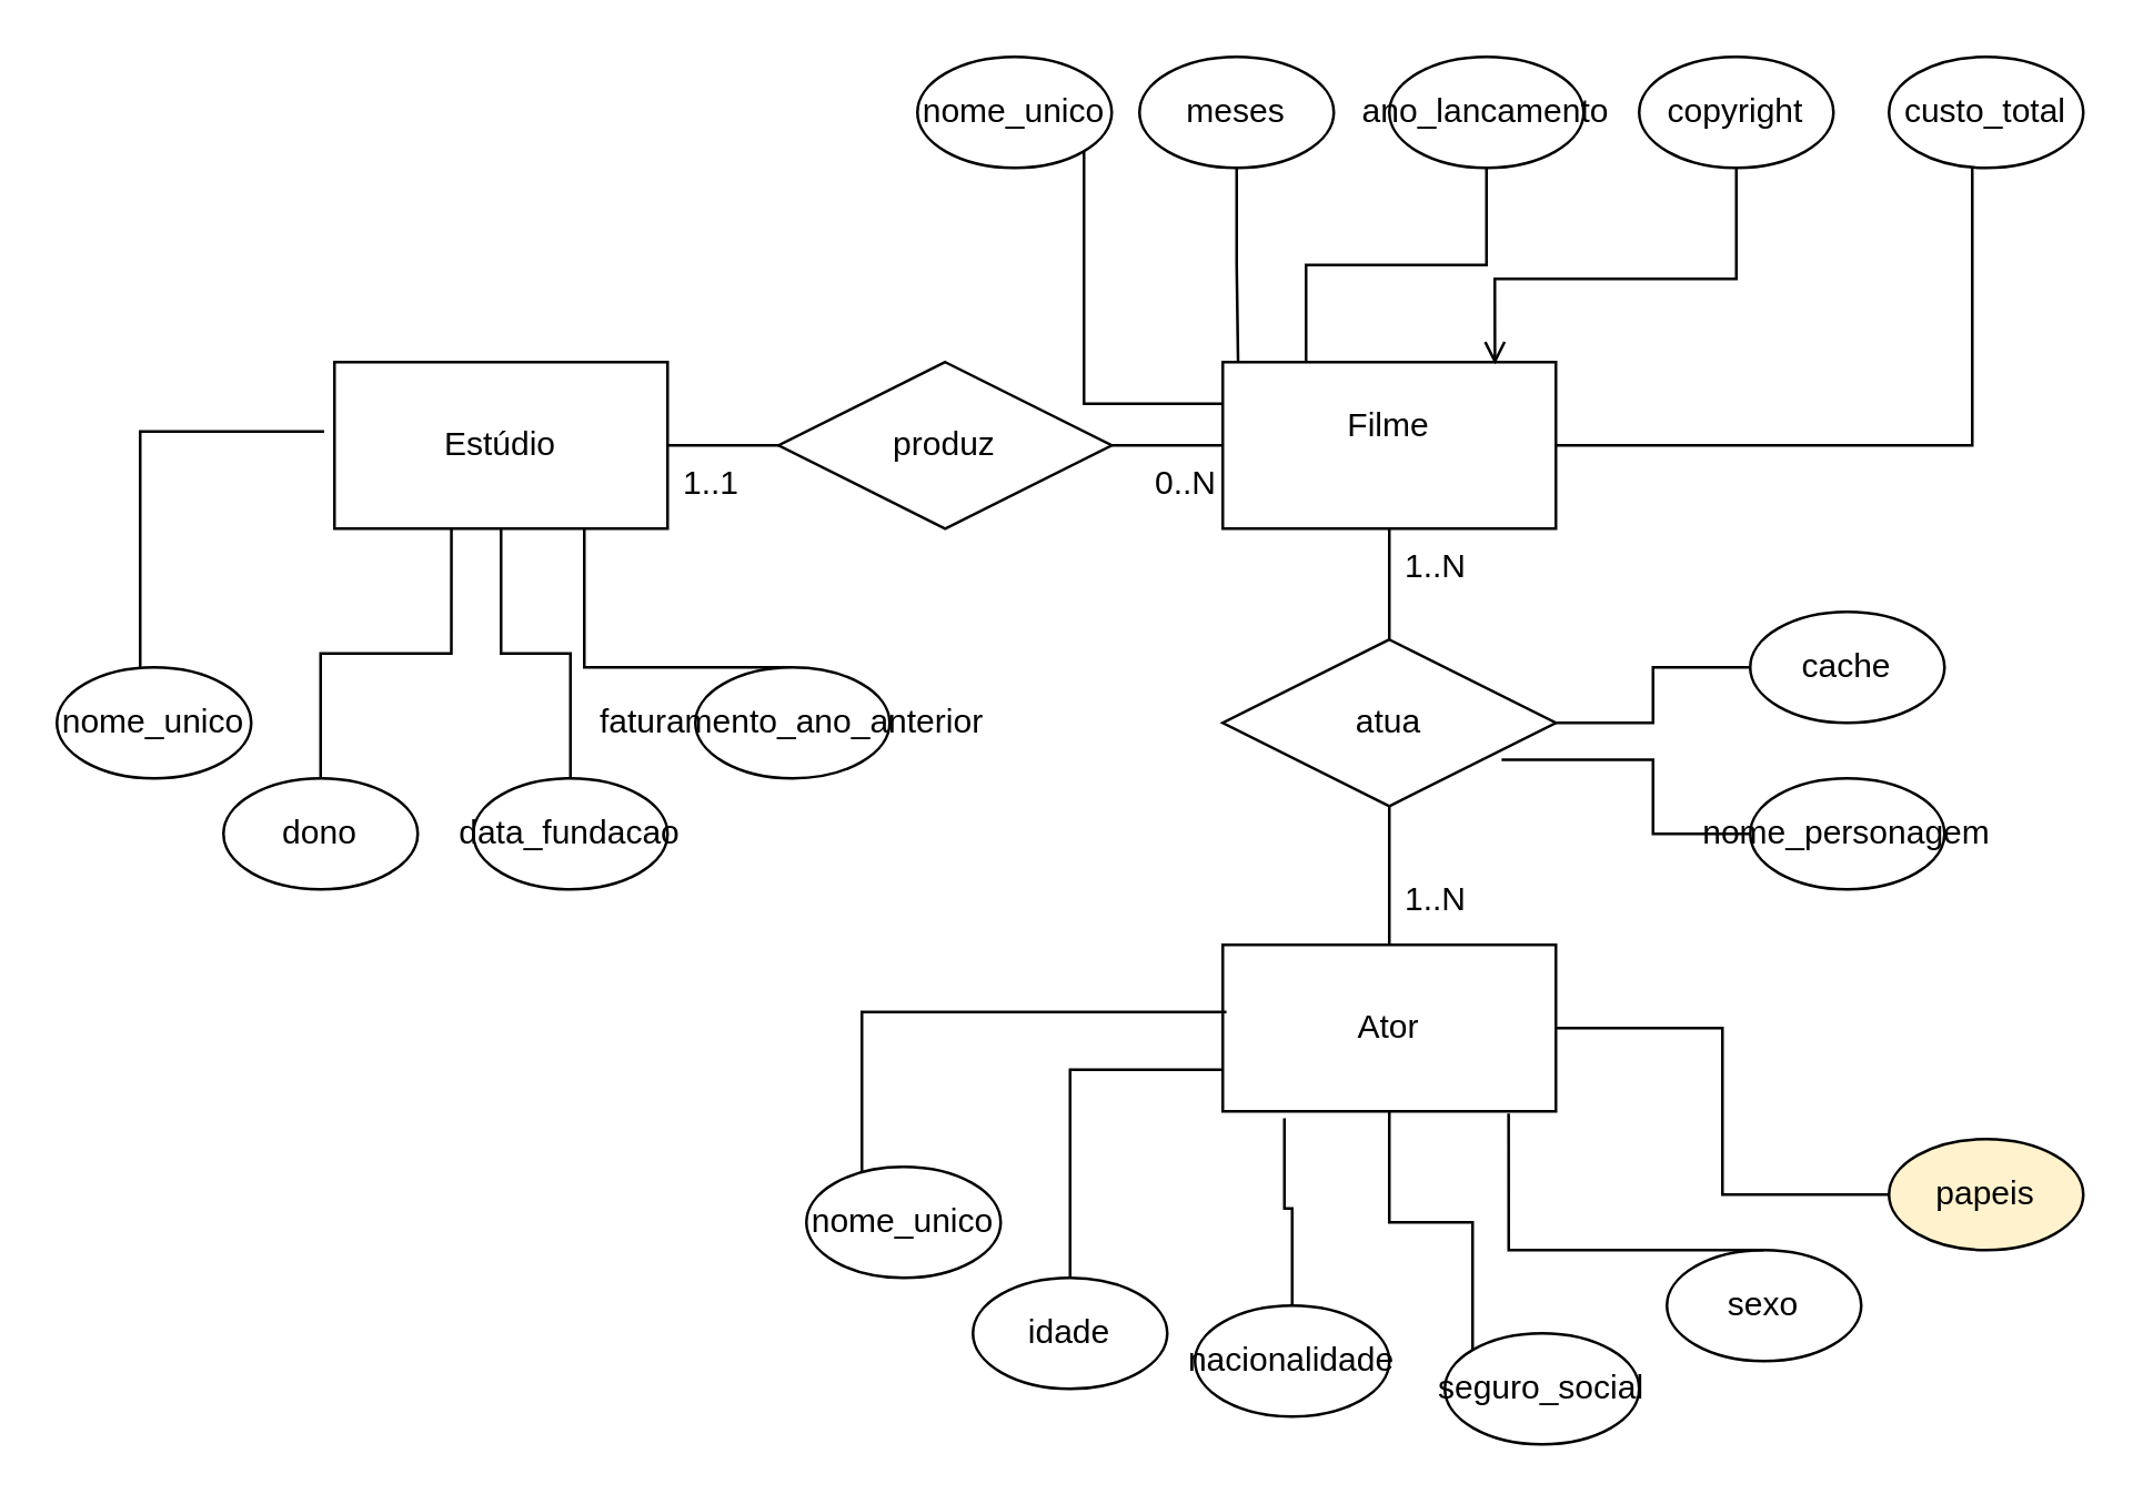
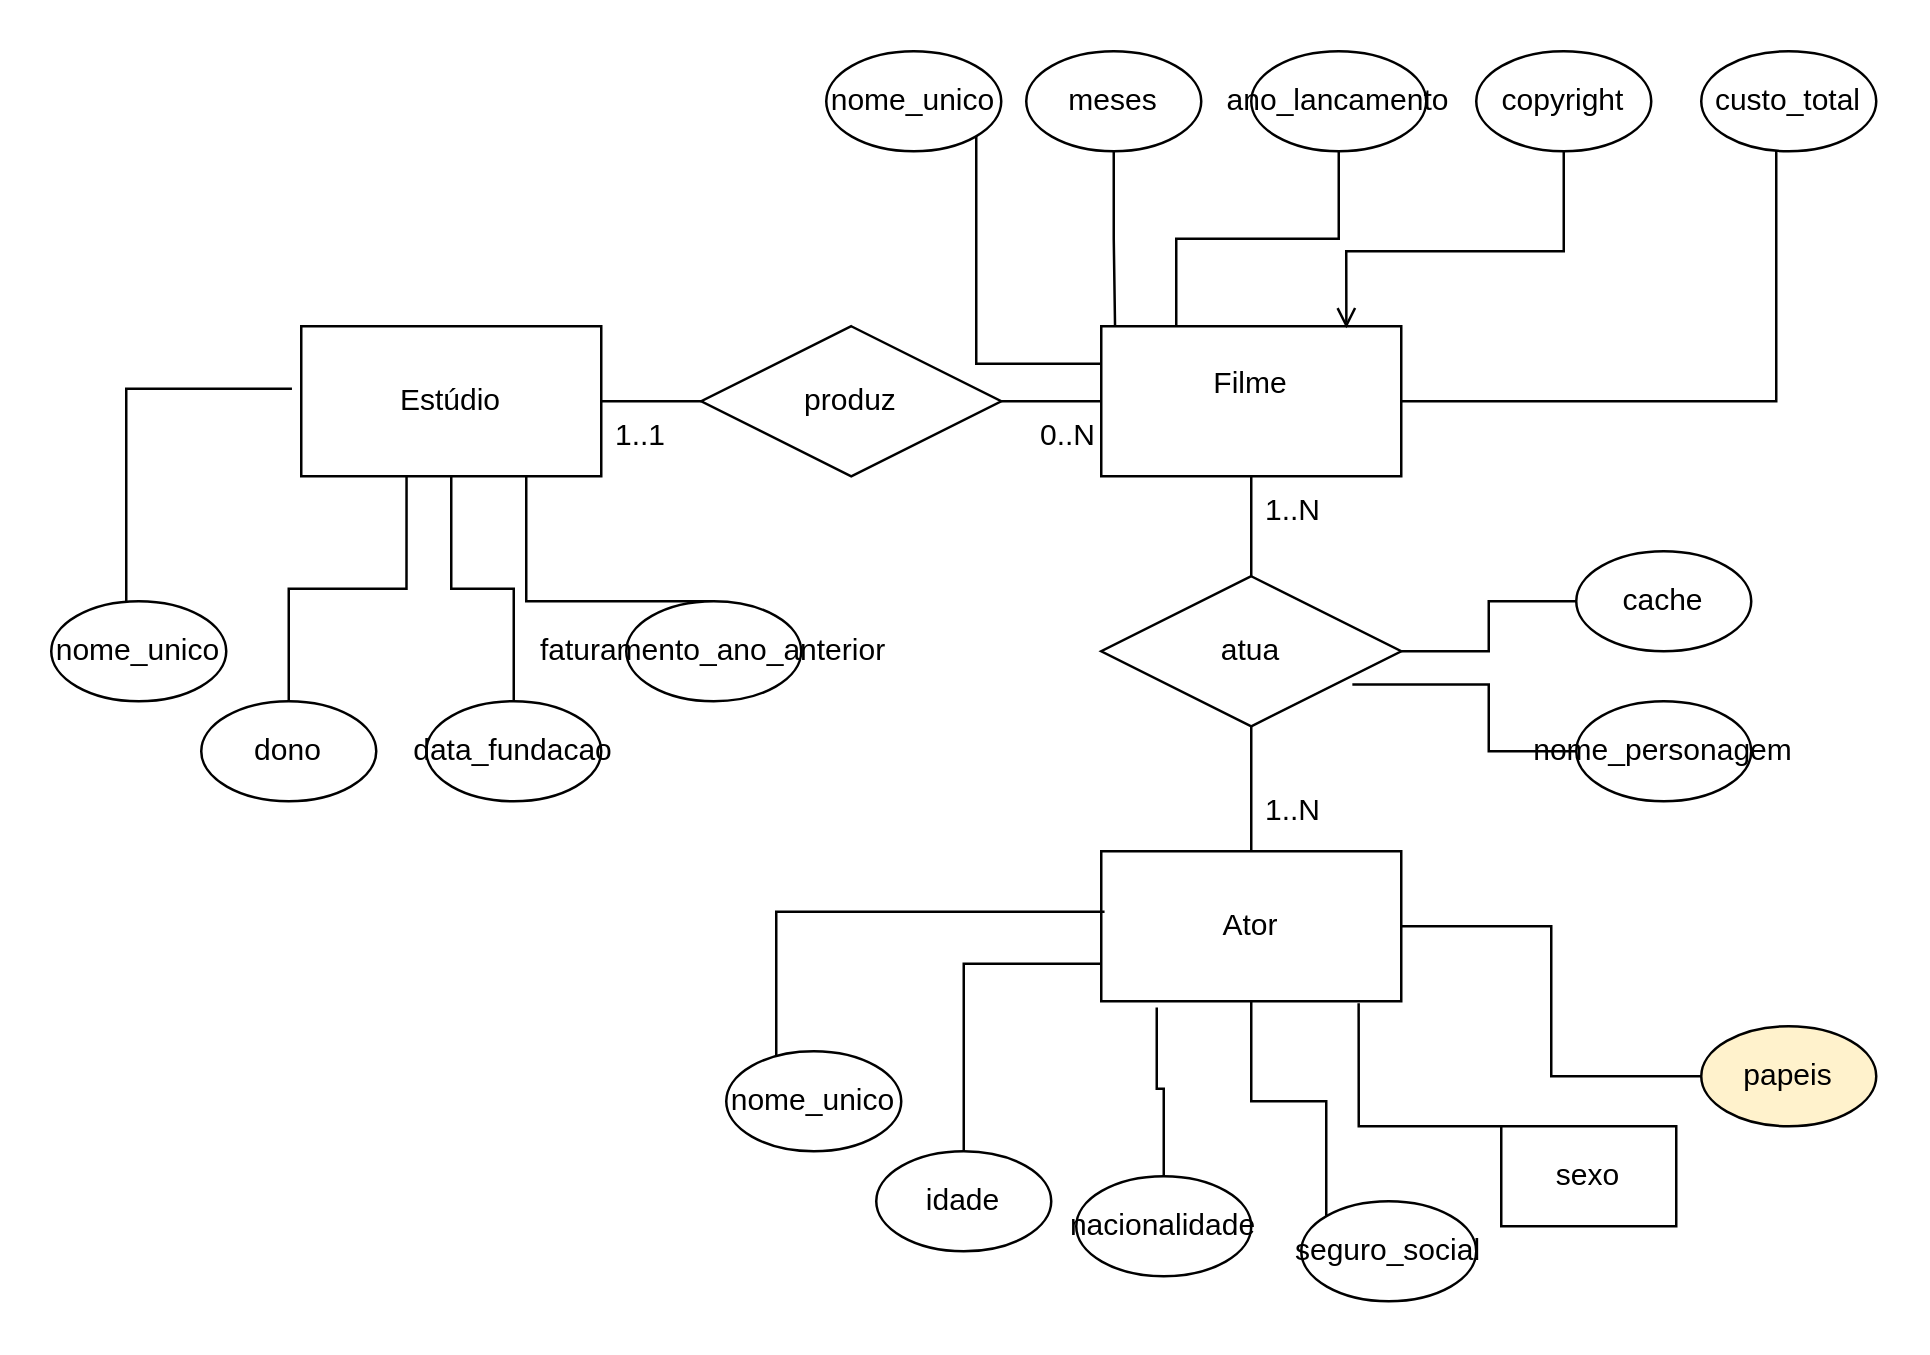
- <mxCell id="40" value="sexo" style="ellipse;whiteSpace=wrap;html=1;align=center;" vertex="1" parent="1"><mxGeometry x="600" y="450" width="70" height="40" as="geometry" /></mxCell>
+ <mxCell id="40" value="sexo" style="whiteSpace=wrap;html=1;align=center;rounded=0;" vertex="1" parent="1"><mxGeometry x="600" y="450" width="70" height="40" as="geometry" /></mxCell>
